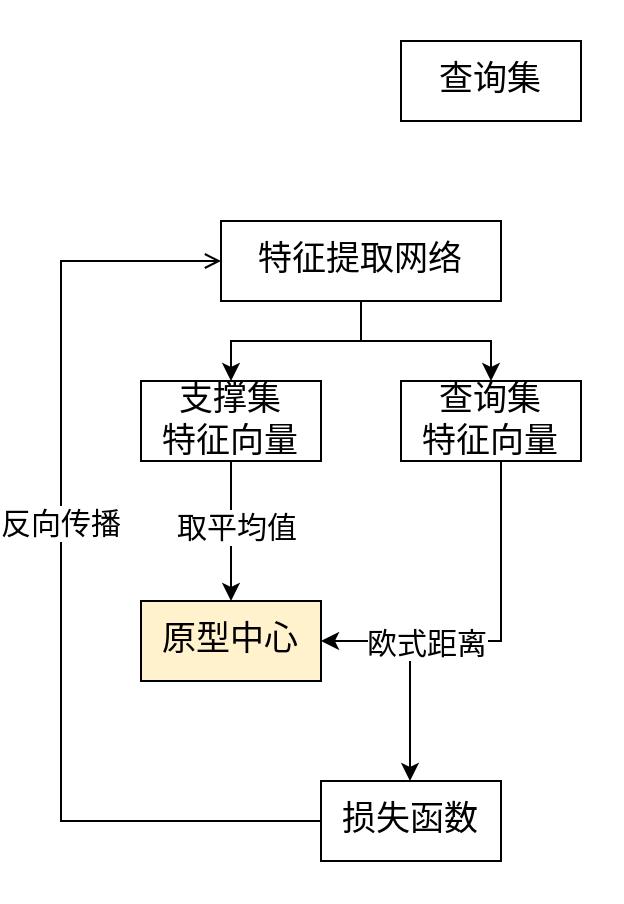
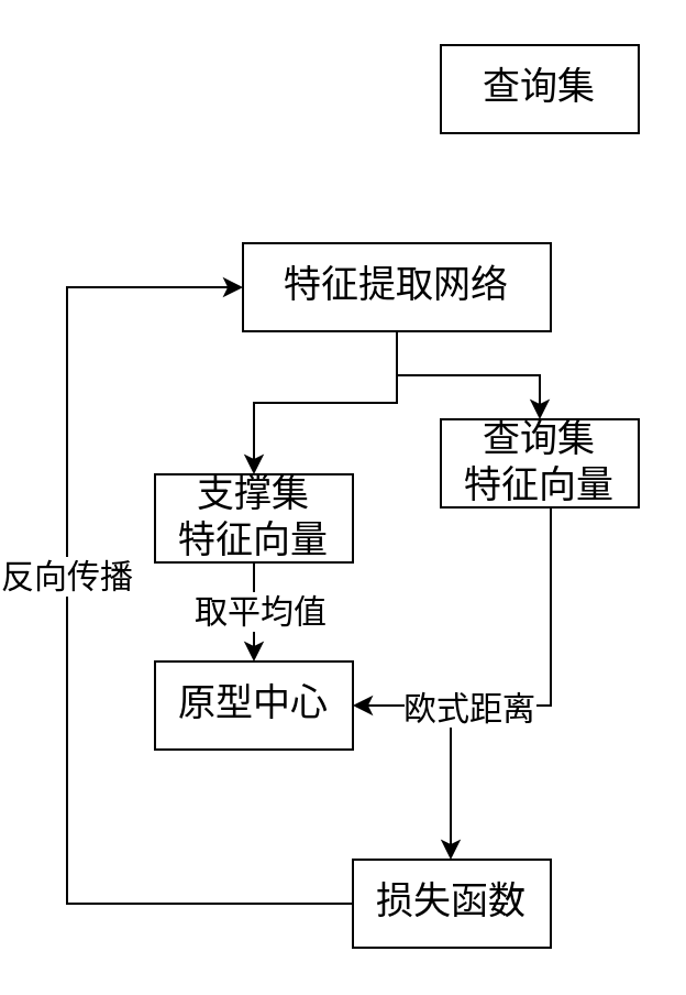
- <mxCell id="13" style="edgeStyle=orthogonalEdgeStyle;rounded=0;orthogonalLoop=1;jettySize=auto;html=1;exitX=0;exitY=0.5;exitDx=0;exitDy=0;entryX=0;entryY=0.5;entryDx=0;entryDy=0;endArrow=open;" edge="1" parent="1" source="15" target="5"><mxGeometry relative="1" as="geometry"><Array as="points"><mxPoint x="20" y="410" /><mxPoint x="20" y="130" /></Array></mxGeometry></mxCell>
+ <mxCell id="13" style="edgeStyle=orthogonalEdgeStyle;rounded=0;orthogonalLoop=1;jettySize=auto;html=1;exitX=0;exitY=0.5;exitDx=0;exitDy=0;entryX=0;entryY=0.5;entryDx=0;entryDy=0;" edge="1" parent="1" source="15" target="5"><mxGeometry relative="1" as="geometry"><Array as="points"><mxPoint x="20" y="410" /><mxPoint x="20" y="130" /></Array></mxGeometry></mxCell>
- <mxCell id="8" value="支撑集&lt;div&gt;特征向量&lt;/div&gt;" style="rounded=0;whiteSpace=wrap;html=1;fontFamily=SimSun;fontSize=17;" vertex="1" parent="1"><mxGeometry x="60" y="190" width="90" height="40" as="geometry" /></mxCell>
+ <mxCell id="8" value="支撑集&lt;div&gt;特征向量&lt;/div&gt;" style="rounded=0;whiteSpace=wrap;html=1;fontFamily=SimSun;fontSize=17;" vertex="1" parent="1"><mxGeometry x="60" y="215" width="90" height="40" as="geometry" /></mxCell>
- <mxCell id="12" value="原型中心" style="rounded=0;whiteSpace=wrap;html=1;fontFamily=SimSun;fontSize=17;fillColor=#fff2cc;" vertex="1" parent="1"><mxGeometry x="60" y="300" width="90" height="40" as="geometry" /></mxCell>
+ <mxCell id="12" value="原型中心" style="rounded=0;whiteSpace=wrap;html=1;fontFamily=SimSun;fontSize=17;" vertex="1" parent="1"><mxGeometry x="60" y="300" width="90" height="40" as="geometry" /></mxCell>
